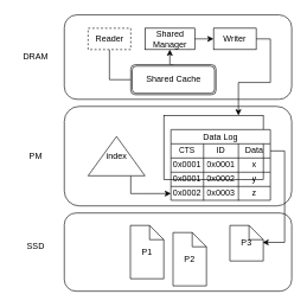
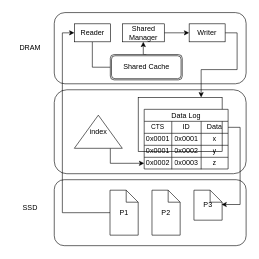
- <mxCell id="6" value="Reader" style="rounded=0;whiteSpace=wrap;html=1;dashed=1;" vertex="1" parent="1"><mxGeometry x="123.5" y="38.75" width="60" height="30" as="geometry" /></mxCell>
+ <mxCell id="6" value="Reader" style="rounded=0;whiteSpace=wrap;html=1;" vertex="1" parent="1"><mxGeometry x="123.5" y="38.75" width="60" height="30" as="geometry" /></mxCell>
- <mxCell id="10" value="Writer" style="rounded=0;whiteSpace=wrap;html=1;" vertex="1" parent="1"><mxGeometry x="300" y="38.75" width="60" height="30" as="geometry" /></mxCell>
+ <mxCell id="10" value="Writer" style="rounded=0;whiteSpace=wrap;html=1;" vertex="1" parent="1"><mxGeometry x="315" y="38.75" width="60" height="30" as="geometry" /></mxCell>
+ <mxCell id="33" style="edgeStyle=orthogonalEdgeStyle;rounded=0;orthogonalLoop=1;jettySize=auto;html=1;exitX=0;exitY=0.5;exitDx=0;exitDy=0;exitPerimeter=0;entryX=0;entryY=0.5;entryDx=0;entryDy=0;" edge="1" parent="1" source="34" target="6"><mxGeometry relative="1" as="geometry" /></mxCell>
- <mxCell id="39" value="PM" style="text;html=1;strokeColor=none;fillColor=none;align=center;verticalAlign=middle;whiteSpace=wrap;rounded=0;" vertex="1" parent="1"><mxGeometry x="20" y="203.75" width="60" height="30" as="geometry" /></mxCell>
- <mxCell id="12" value="P2" style="shape=note;size=20;whiteSpace=wrap;html=1;" vertex="1" parent="1"><mxGeometry x="243" y="326.25" width="47" height="75" as="geometry" /></mxCell>
+ <mxCell id="12" value="P2" style="shape=note;size=20;whiteSpace=wrap;html=1;" vertex="1" parent="1"><mxGeometry x="253" y="316.25" width="47" height="75" as="geometry" /></mxCell>
